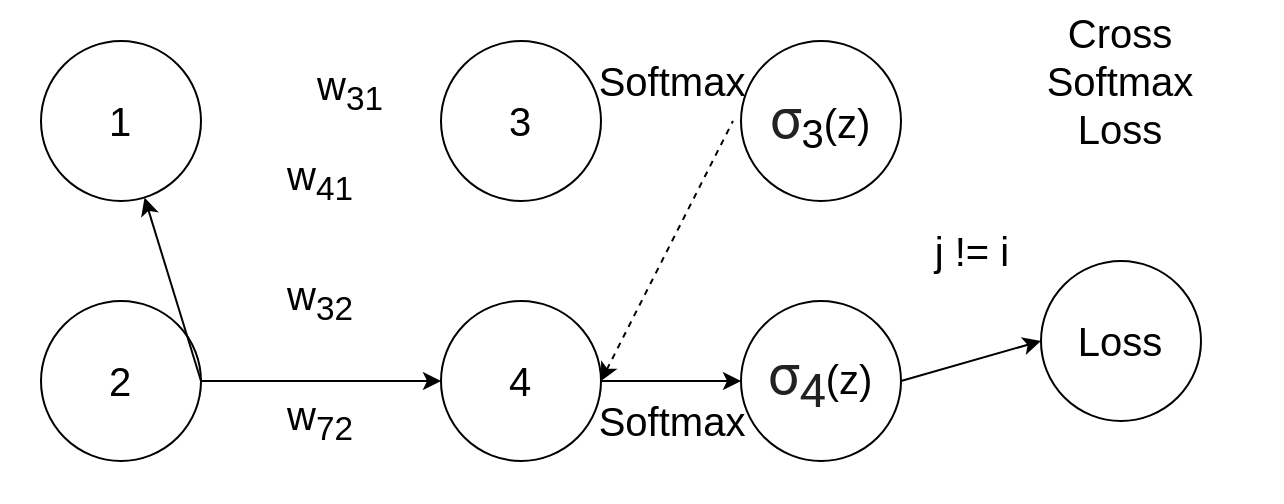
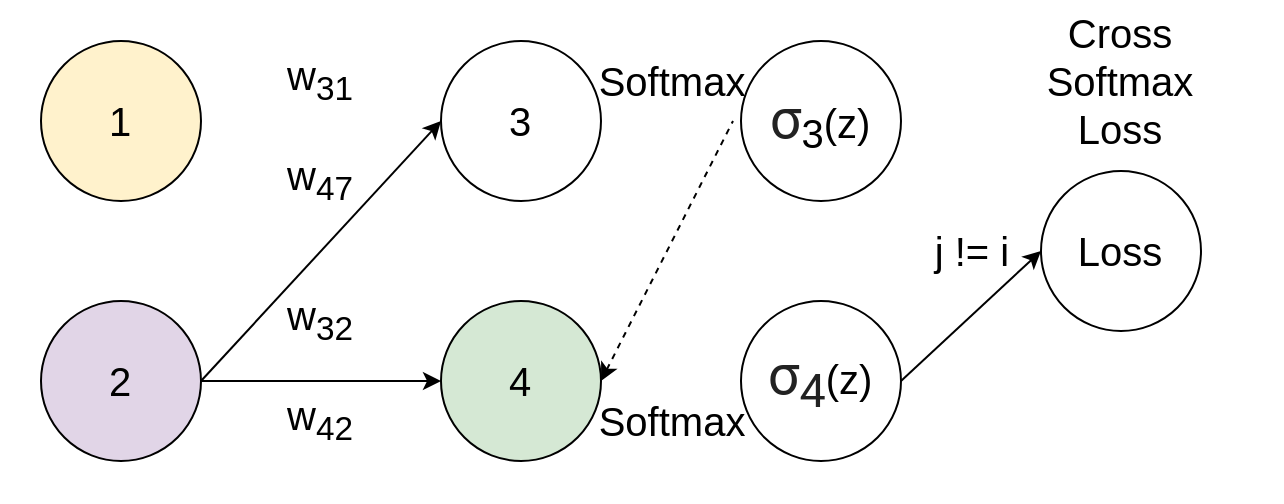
- <mxCell id="11" value="w&lt;sub&gt;31&lt;/sub&gt;" style="text;html=1;strokeColor=none;fillColor=none;align=center;verticalAlign=middle;whiteSpace=wrap;rounded=0;fontSize=20;" vertex="1" parent="1"><mxGeometry x="155" y="35" width="40" height="20" as="geometry" /></mxCell>
+ <mxCell id="11" value="w&lt;sub&gt;31&lt;/sub&gt;" style="text;html=1;strokeColor=none;fillColor=none;align=center;verticalAlign=middle;whiteSpace=wrap;rounded=0;fontSize=20;" vertex="1" parent="1"><mxGeometry x="140" y="30" width="40" height="20" as="geometry" /></mxCell>
- <mxCell id="2" value="1" style="ellipse;whiteSpace=wrap;html=1;aspect=fixed;fontSize=20;" vertex="1" parent="1"><mxGeometry x="20" y="20" width="80" height="80" as="geometry" /></mxCell>
+ <mxCell id="2" value="1" style="ellipse;whiteSpace=wrap;html=1;aspect=fixed;fontSize=20;fillColor=#fff2cc;" vertex="1" parent="1"><mxGeometry x="20" y="20" width="80" height="80" as="geometry" /></mxCell>
- <mxCell id="14" value="w&lt;sub&gt;41&lt;/sub&gt;" style="text;html=1;strokeColor=none;fillColor=none;align=center;verticalAlign=middle;whiteSpace=wrap;rounded=0;fontSize=20;" vertex="1" parent="1"><mxGeometry x="140" y="80" width="40" height="20" as="geometry" /></mxCell>
+ <mxCell id="14" value="w&lt;sub&gt;47&lt;/sub&gt;" style="text;html=1;strokeColor=none;fillColor=none;align=center;verticalAlign=middle;whiteSpace=wrap;rounded=0;fontSize=20;" vertex="1" parent="1"><mxGeometry x="140" y="80" width="40" height="20" as="geometry" /></mxCell>
- <mxCell id="8" value="" style="endArrow=classic;html=1;fontSize=20;exitX=1;exitY=0.5;exitDx=0;exitDy=0;" edge="1" parent="1" source="3" target="2"><mxGeometry width="50" height="50" relative="1" as="geometry"><mxPoint x="310" y="300" as="sourcePoint" /><mxPoint x="360" y="250" as="targetPoint" /></mxGeometry></mxCell>
+ <mxCell id="8" value="" style="endArrow=classic;html=1;fontSize=20;exitX=1;exitY=0.5;exitDx=0;exitDy=0;entryX=0;entryY=0.5;entryDx=0;entryDy=0;" edge="1" parent="1" source="3" target="4"><mxGeometry width="50" height="50" relative="1" as="geometry"><mxPoint x="310" y="300" as="sourcePoint" /><mxPoint x="360" y="250" as="targetPoint" /></mxGeometry></mxCell>
- <mxCell id="12" value="w&lt;sub&gt;32&lt;/sub&gt;" style="text;html=1;strokeColor=none;fillColor=none;align=center;verticalAlign=middle;whiteSpace=wrap;rounded=0;fontSize=20;" vertex="1" parent="1"><mxGeometry x="140" y="140" width="40" height="20" as="geometry" /></mxCell>
+ <mxCell id="12" value="w&lt;sub&gt;32&lt;/sub&gt;" style="text;html=1;strokeColor=none;fillColor=none;align=center;verticalAlign=middle;whiteSpace=wrap;rounded=0;fontSize=20;" vertex="1" parent="1"><mxGeometry x="140" y="150" width="40" height="20" as="geometry" /></mxCell>
- <mxCell id="15" value="Loss" style="ellipse;whiteSpace=wrap;html=1;aspect=fixed;fontSize=20;" vertex="1" parent="1"><mxGeometry x="520" y="130" width="80" height="80" as="geometry" /></mxCell>
+ <mxCell id="15" value="Loss" style="ellipse;whiteSpace=wrap;html=1;aspect=fixed;fontSize=20;" vertex="1" parent="1"><mxGeometry x="520" y="85" width="80" height="80" as="geometry" /></mxCell>
- <mxCell id="3" value="2" style="ellipse;whiteSpace=wrap;html=1;aspect=fixed;fontSize=20;" vertex="1" parent="1"><mxGeometry x="20" y="150" width="80" height="80" as="geometry" /></mxCell>
+ <mxCell id="3" value="2" style="ellipse;whiteSpace=wrap;html=1;aspect=fixed;fontSize=20;fillColor=#e1d5e7;" vertex="1" parent="1"><mxGeometry x="20" y="150" width="80" height="80" as="geometry" /></mxCell>
- <mxCell id="5" value="4" style="ellipse;whiteSpace=wrap;html=1;aspect=fixed;fontSize=20;" vertex="1" parent="1"><mxGeometry x="220" y="150" width="80" height="80" as="geometry" /></mxCell>
+ <mxCell id="5" value="4" style="ellipse;whiteSpace=wrap;html=1;aspect=fixed;fontSize=20;fillColor=#d5e8d4;" vertex="1" parent="1"><mxGeometry x="220" y="150" width="80" height="80" as="geometry" /></mxCell>
- <mxCell id="10" value="" style="endArrow=classic;html=1;fontSize=20;exitX=1;exitY=0.5;exitDx=0;exitDy=0;entryX=0;entryY=0.5;entryDx=0;entryDy=0;" edge="1" parent="1" source="5" target="7"><mxGeometry width="50" height="50" relative="1" as="geometry"><mxPoint x="310" y="300" as="sourcePoint" /><mxPoint x="360" y="250" as="targetPoint" /></mxGeometry></mxCell>
- <mxCell id="13" value="w&lt;sub&gt;72&lt;/sub&gt;" style="text;html=1;strokeColor=none;fillColor=none;align=center;verticalAlign=middle;whiteSpace=wrap;rounded=0;fontSize=20;" vertex="1" parent="1"><mxGeometry x="140" y="200" width="40" height="20" as="geometry" /></mxCell>
+ <mxCell id="13" value="w&lt;sub&gt;42&lt;/sub&gt;" style="text;html=1;strokeColor=none;fillColor=none;align=center;verticalAlign=middle;whiteSpace=wrap;rounded=0;fontSize=20;" vertex="1" parent="1"><mxGeometry x="140" y="200" width="40" height="20" as="geometry" /></mxCell>
